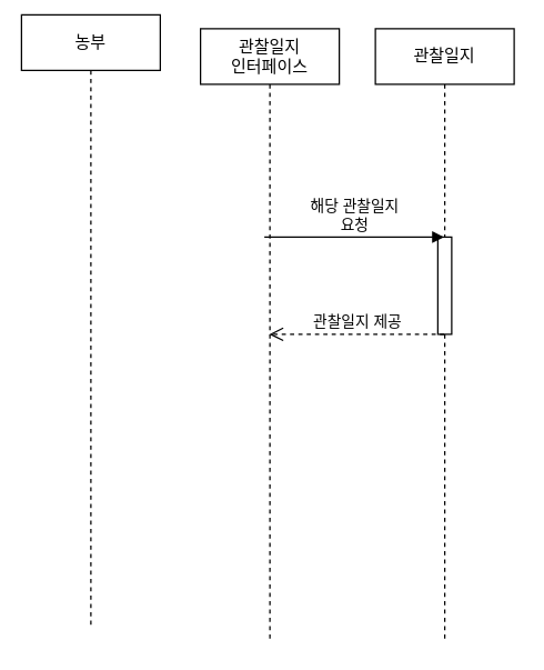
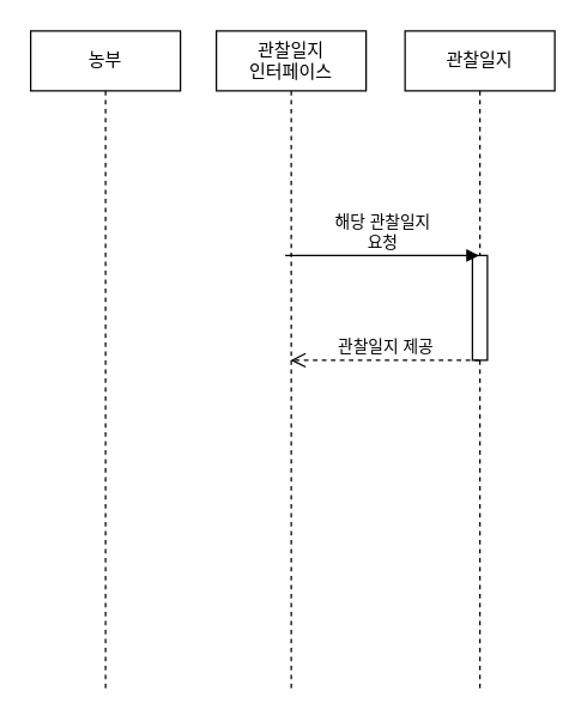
- <mxCell id="2" value="농부" style="shape=umlLifeline;perimeter=lifelinePerimeter;whiteSpace=wrap;html=1;container=1;collapsible=0;recursiveResize=0;outlineConnect=0;" vertex="1" parent="1"><mxGeometry x="15" y="10" width="100" height="440" as="geometry" /></mxCell>
+ <mxCell id="2" value="농부" style="shape=umlLifeline;perimeter=lifelinePerimeter;whiteSpace=wrap;html=1;container=1;collapsible=0;recursiveResize=0;outlineConnect=0;" vertex="1" parent="1"><mxGeometry x="20" y="20" width="100" height="440" as="geometry" /></mxCell>
